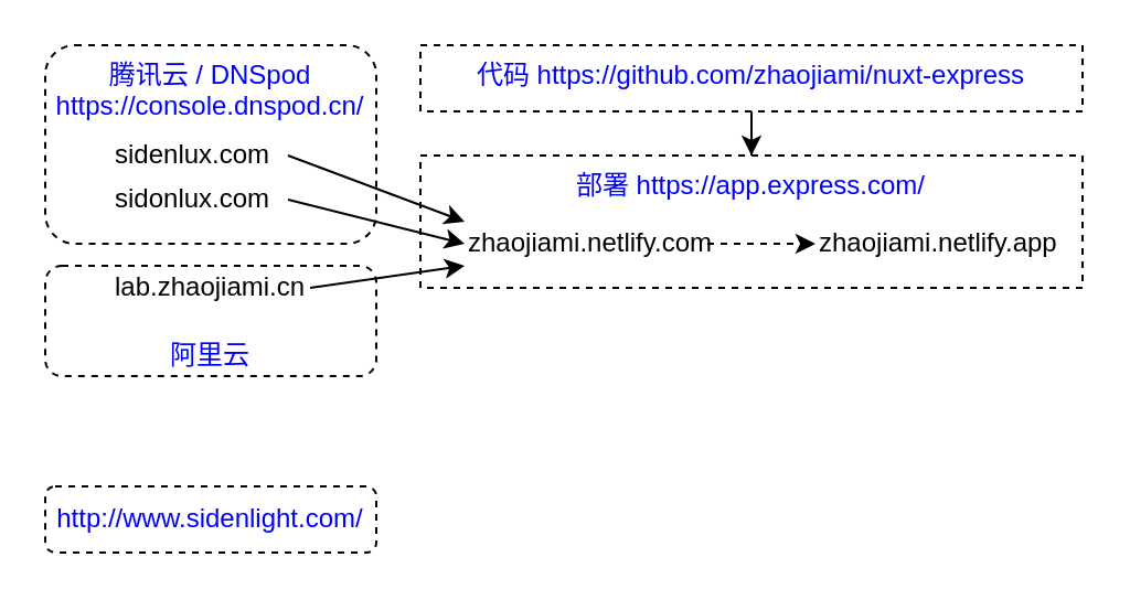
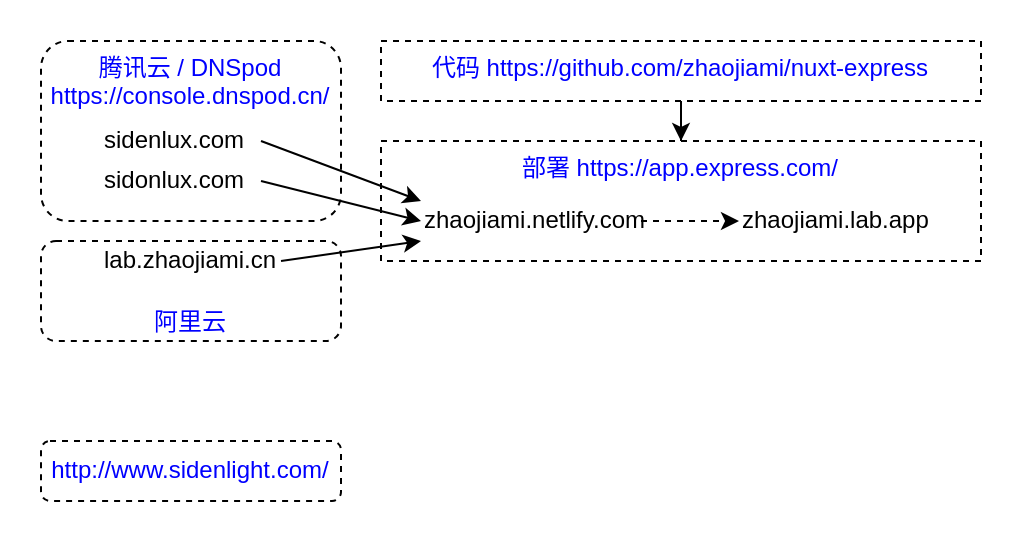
- <mxCell id="10" value="zhaojiami.netlify.app" style="text;html=1;strokeColor=none;fillColor=none;align=left;verticalAlign=middle;whiteSpace=wrap;rounded=0;" vertex="1" parent="1"><mxGeometry x="369" y="100" width="110" height="20" as="geometry" /></mxCell>
+ <mxCell id="10" value="zhaojiami.lab.app" style="text;html=1;strokeColor=none;fillColor=none;align=left;verticalAlign=middle;whiteSpace=wrap;rounded=0;" vertex="1" parent="1"><mxGeometry x="369" y="100" width="110" height="20" as="geometry" /></mxCell>
